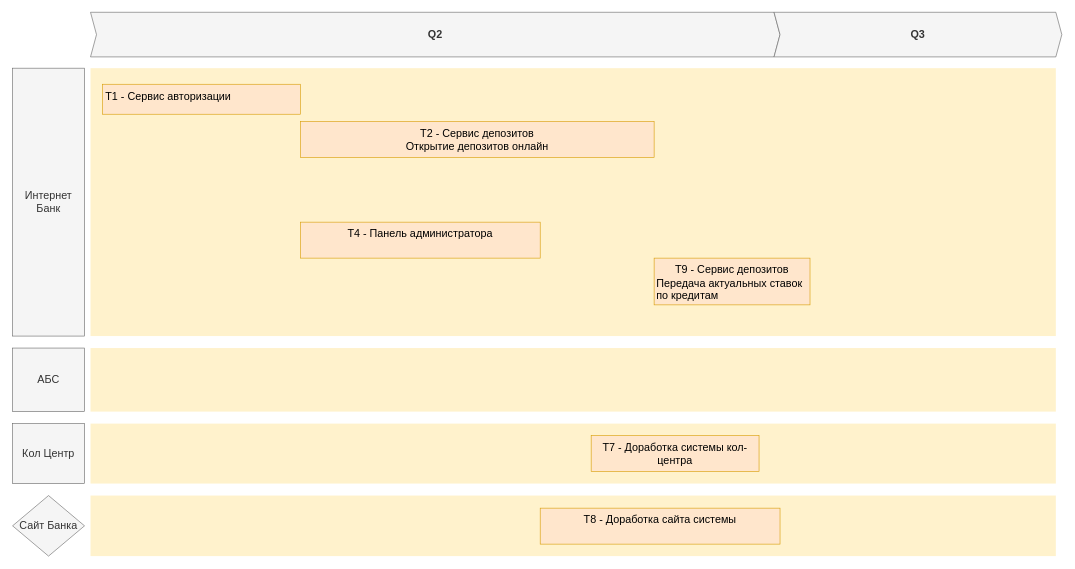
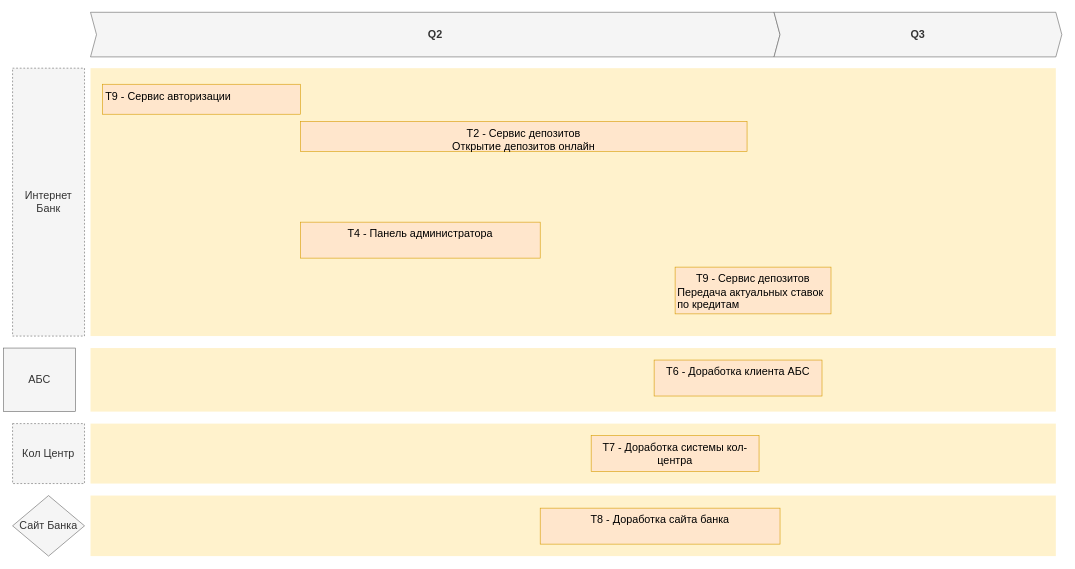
- <mxCell id="4" value="Т1 - Сервис авторизации" style="shape=rect;fillColor=#ffe6cc;strokeColor=#d79b00;fontSize=18;html=1;whiteSpace=wrap;align=left;verticalAlign=top;spacing=5;rounded=0;" parent="1" vertex="1"><mxGeometry x="170" y="140" width="330" height="50" as="geometry" /></mxCell>
+ <mxCell id="4" value="Т9 - Сервис авторизации" style="shape=rect;fillColor=#ffe6cc;strokeColor=#d79b00;fontSize=18;html=1;whiteSpace=wrap;align=left;verticalAlign=top;spacing=5;rounded=0;" parent="1" vertex="1"><mxGeometry x="170" y="140" width="330" height="50" as="geometry" /></mxCell>
- <mxCell id="5" value="&lt;span style=&quot;text-align: left;&quot;&gt;T2 - Сервис депозитов&lt;/span&gt;&lt;div style=&quot;text-align: left;&quot;&gt;Открытие депозитов онлайн&lt;/div&gt;" style="shape=rect;fillColor=#ffe6cc;strokeColor=#d79b00;fontSize=18;html=1;whiteSpace=wrap;align=center;verticalAlign=top;spacing=5;rounded=0;" parent="1" vertex="1"><mxGeometry x="500" y="202" width="590" height="60" as="geometry" /></mxCell>
+ <mxCell id="5" value="&lt;span style=&quot;text-align: left;&quot;&gt;T2 - Сервис депозитов&lt;/span&gt;&lt;div style=&quot;text-align: left;&quot;&gt;Открытие депозитов онлайн&lt;/div&gt;" style="shape=rect;fillColor=#ffe6cc;strokeColor=#d79b00;fontSize=18;html=1;whiteSpace=wrap;align=center;verticalAlign=top;spacing=5;rounded=0;" parent="1" vertex="1"><mxGeometry x="500" y="202" width="745" height="50" as="geometry" /></mxCell>
- <mxCell id="6" value="Интернет Банк" style="rounded=0;whiteSpace=wrap;html=1;fillColor=#f5f5f5;fontColor=#333333;strokeColor=#666666;fontSize=18;" parent="1" vertex="1"><mxGeometry x="20" y="113.2" width="120" height="446.8" as="geometry" /></mxCell>
+ <mxCell id="6" value="Интернет Банк" style="rounded=0;whiteSpace=wrap;html=1;fillColor=#f5f5f5;fontColor=#333333;strokeColor=#666666;fontSize=18;dashed=1;" parent="1" vertex="1"><mxGeometry x="20" y="113.2" width="120" height="446.8" as="geometry" /></mxCell>
- <mxCell id="17" value="&lt;span style=&quot;text-align: left;&quot;&gt;T9 - Сервис депозитов&lt;/span&gt;&lt;div style=&quot;text-align: left;&quot;&gt;Передача актуальных ставок по кредитам&lt;/div&gt;" style="shape=rect;fillColor=#ffe6cc;strokeColor=#d79b00;fontSize=18;html=1;whiteSpace=wrap;align=center;verticalAlign=top;spacing=5;rounded=0;" vertex="1" parent="1"><mxGeometry x="1090" y="430" width="260" height="78" as="geometry" /></mxCell>
+ <mxCell id="17" value="&lt;span style=&quot;text-align: left;&quot;&gt;T9 - Сервис депозитов&lt;/span&gt;&lt;div style=&quot;text-align: left;&quot;&gt;Передача актуальных ставок по кредитам&lt;/div&gt;" style="shape=rect;fillColor=#ffe6cc;strokeColor=#d79b00;fontSize=18;html=1;whiteSpace=wrap;align=center;verticalAlign=top;spacing=5;rounded=0;" vertex="1" parent="1"><mxGeometry x="1125" y="445" width="260" height="78" as="geometry" /></mxCell>
+ <mxCell id="9" value="T6 - Доработка клиента АБС" style="shape=rect;fillColor=#ffe6cc;strokeColor=#d79b00;fontSize=18;html=1;whiteSpace=wrap;align=center;verticalAlign=top;spacing=5;rounded=0;" parent="1" vertex="1"><mxGeometry x="1090" y="600" width="280" height="60" as="geometry" /></mxCell>
- <mxCell id="7" value="АБС" style="rounded=0;whiteSpace=wrap;html=1;fillColor=#f5f5f5;fontColor=#333333;strokeColor=#666666;fontSize=18;" parent="1" vertex="1"><mxGeometry x="20" y="580" width="120" height="106" as="geometry" /></mxCell>
+ <mxCell id="7" value="АБС" style="rounded=0;whiteSpace=wrap;html=1;fillColor=#f5f5f5;fontColor=#333333;strokeColor=#666666;fontSize=18;" parent="1" vertex="1"><mxGeometry x="5" y="580" width="120" height="106" as="geometry" /></mxCell>
- <mxCell id="10" value="Кол Центр" style="rounded=0;whiteSpace=wrap;html=1;fillColor=#f5f5f5;fontColor=#333333;strokeColor=#666666;fontSize=18;" vertex="1" parent="1"><mxGeometry x="20" y="706" width="120" height="100" as="geometry" /></mxCell>
+ <mxCell id="10" value="Кол Центр" style="rounded=0;whiteSpace=wrap;html=1;fillColor=#f5f5f5;fontColor=#333333;strokeColor=#666666;fontSize=18;dashed=1;" vertex="1" parent="1"><mxGeometry x="20" y="706" width="120" height="100" as="geometry" /></mxCell>
- <mxCell id="16" value="&lt;span style=&quot;text-align: left;&quot;&gt;T8 - Доработка сайта системы&lt;/span&gt;" style="shape=rect;fillColor=#ffe6cc;strokeColor=#d79b00;fontSize=18;html=1;whiteSpace=wrap;align=center;verticalAlign=top;spacing=5;rounded=0;" vertex="1" parent="1"><mxGeometry x="900" y="847" width="400" height="60" as="geometry" /></mxCell>
+ <mxCell id="16" value="&lt;span style=&quot;text-align: left;&quot;&gt;T8 - Доработка сайта банка&lt;/span&gt;" style="shape=rect;fillColor=#ffe6cc;strokeColor=#d79b00;fontSize=18;html=1;whiteSpace=wrap;align=center;verticalAlign=top;spacing=5;rounded=0;" vertex="1" parent="1"><mxGeometry x="900" y="847" width="400" height="60" as="geometry" /></mxCell>
